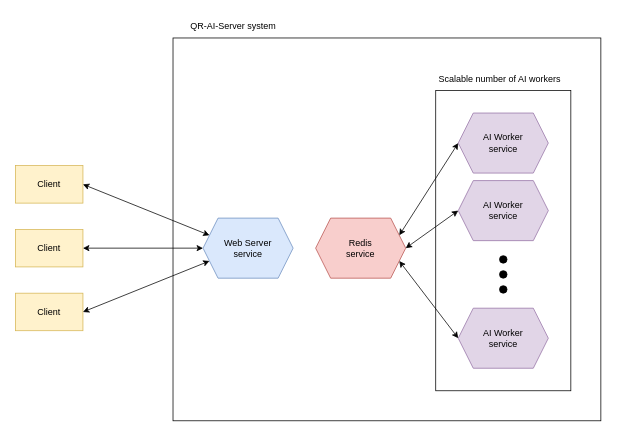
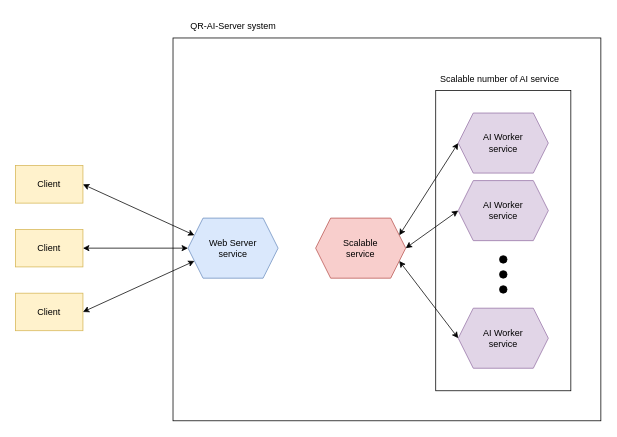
- <mxCell id="12" value="Scalable number of AI workers" style="text;html=1;align=center;verticalAlign=middle;resizable=0;points=[];autosize=1;strokeColor=none;fillColor=none;" vertex="1" parent="1"><mxGeometry x="570" y="90" width="190" height="30" as="geometry" /></mxCell>
+ <mxCell id="12" value="Scalable number of AI service" style="text;html=1;align=center;verticalAlign=middle;resizable=0;points=[];autosize=1;strokeColor=none;fillColor=none;" vertex="1" parent="1"><mxGeometry x="570" y="90" width="190" height="30" as="geometry" /></mxCell>
- <mxCell id="4" value="Web Server&lt;br&gt;service" style="shape=hexagon;perimeter=hexagonPerimeter2;whiteSpace=wrap;html=1;fixedSize=1;fillColor=#dae8fc;strokeColor=#6c8ebf;" vertex="1" parent="1"><mxGeometry x="270" y="290" width="120" height="80" as="geometry" /></mxCell>
+ <mxCell id="4" value="Web Server&lt;br&gt;service" style="shape=hexagon;perimeter=hexagonPerimeter2;whiteSpace=wrap;html=1;fixedSize=1;fillColor=#dae8fc;strokeColor=#6c8ebf;" vertex="1" parent="1"><mxGeometry x="250" y="290" width="120" height="80" as="geometry" /></mxCell>
- <mxCell id="5" value="Redis&lt;br&gt;service" style="shape=hexagon;perimeter=hexagonPerimeter2;whiteSpace=wrap;html=1;fixedSize=1;fillColor=#f8cecc;strokeColor=#b85450;" vertex="1" parent="1"><mxGeometry x="420" y="290" width="120" height="80" as="geometry" /></mxCell>
+ <mxCell id="5" value="Scalable&lt;br&gt;service" style="shape=hexagon;perimeter=hexagonPerimeter2;whiteSpace=wrap;html=1;fixedSize=1;fillColor=#f8cecc;strokeColor=#b85450;" vertex="1" parent="1"><mxGeometry x="420" y="290" width="120" height="80" as="geometry" /></mxCell>
